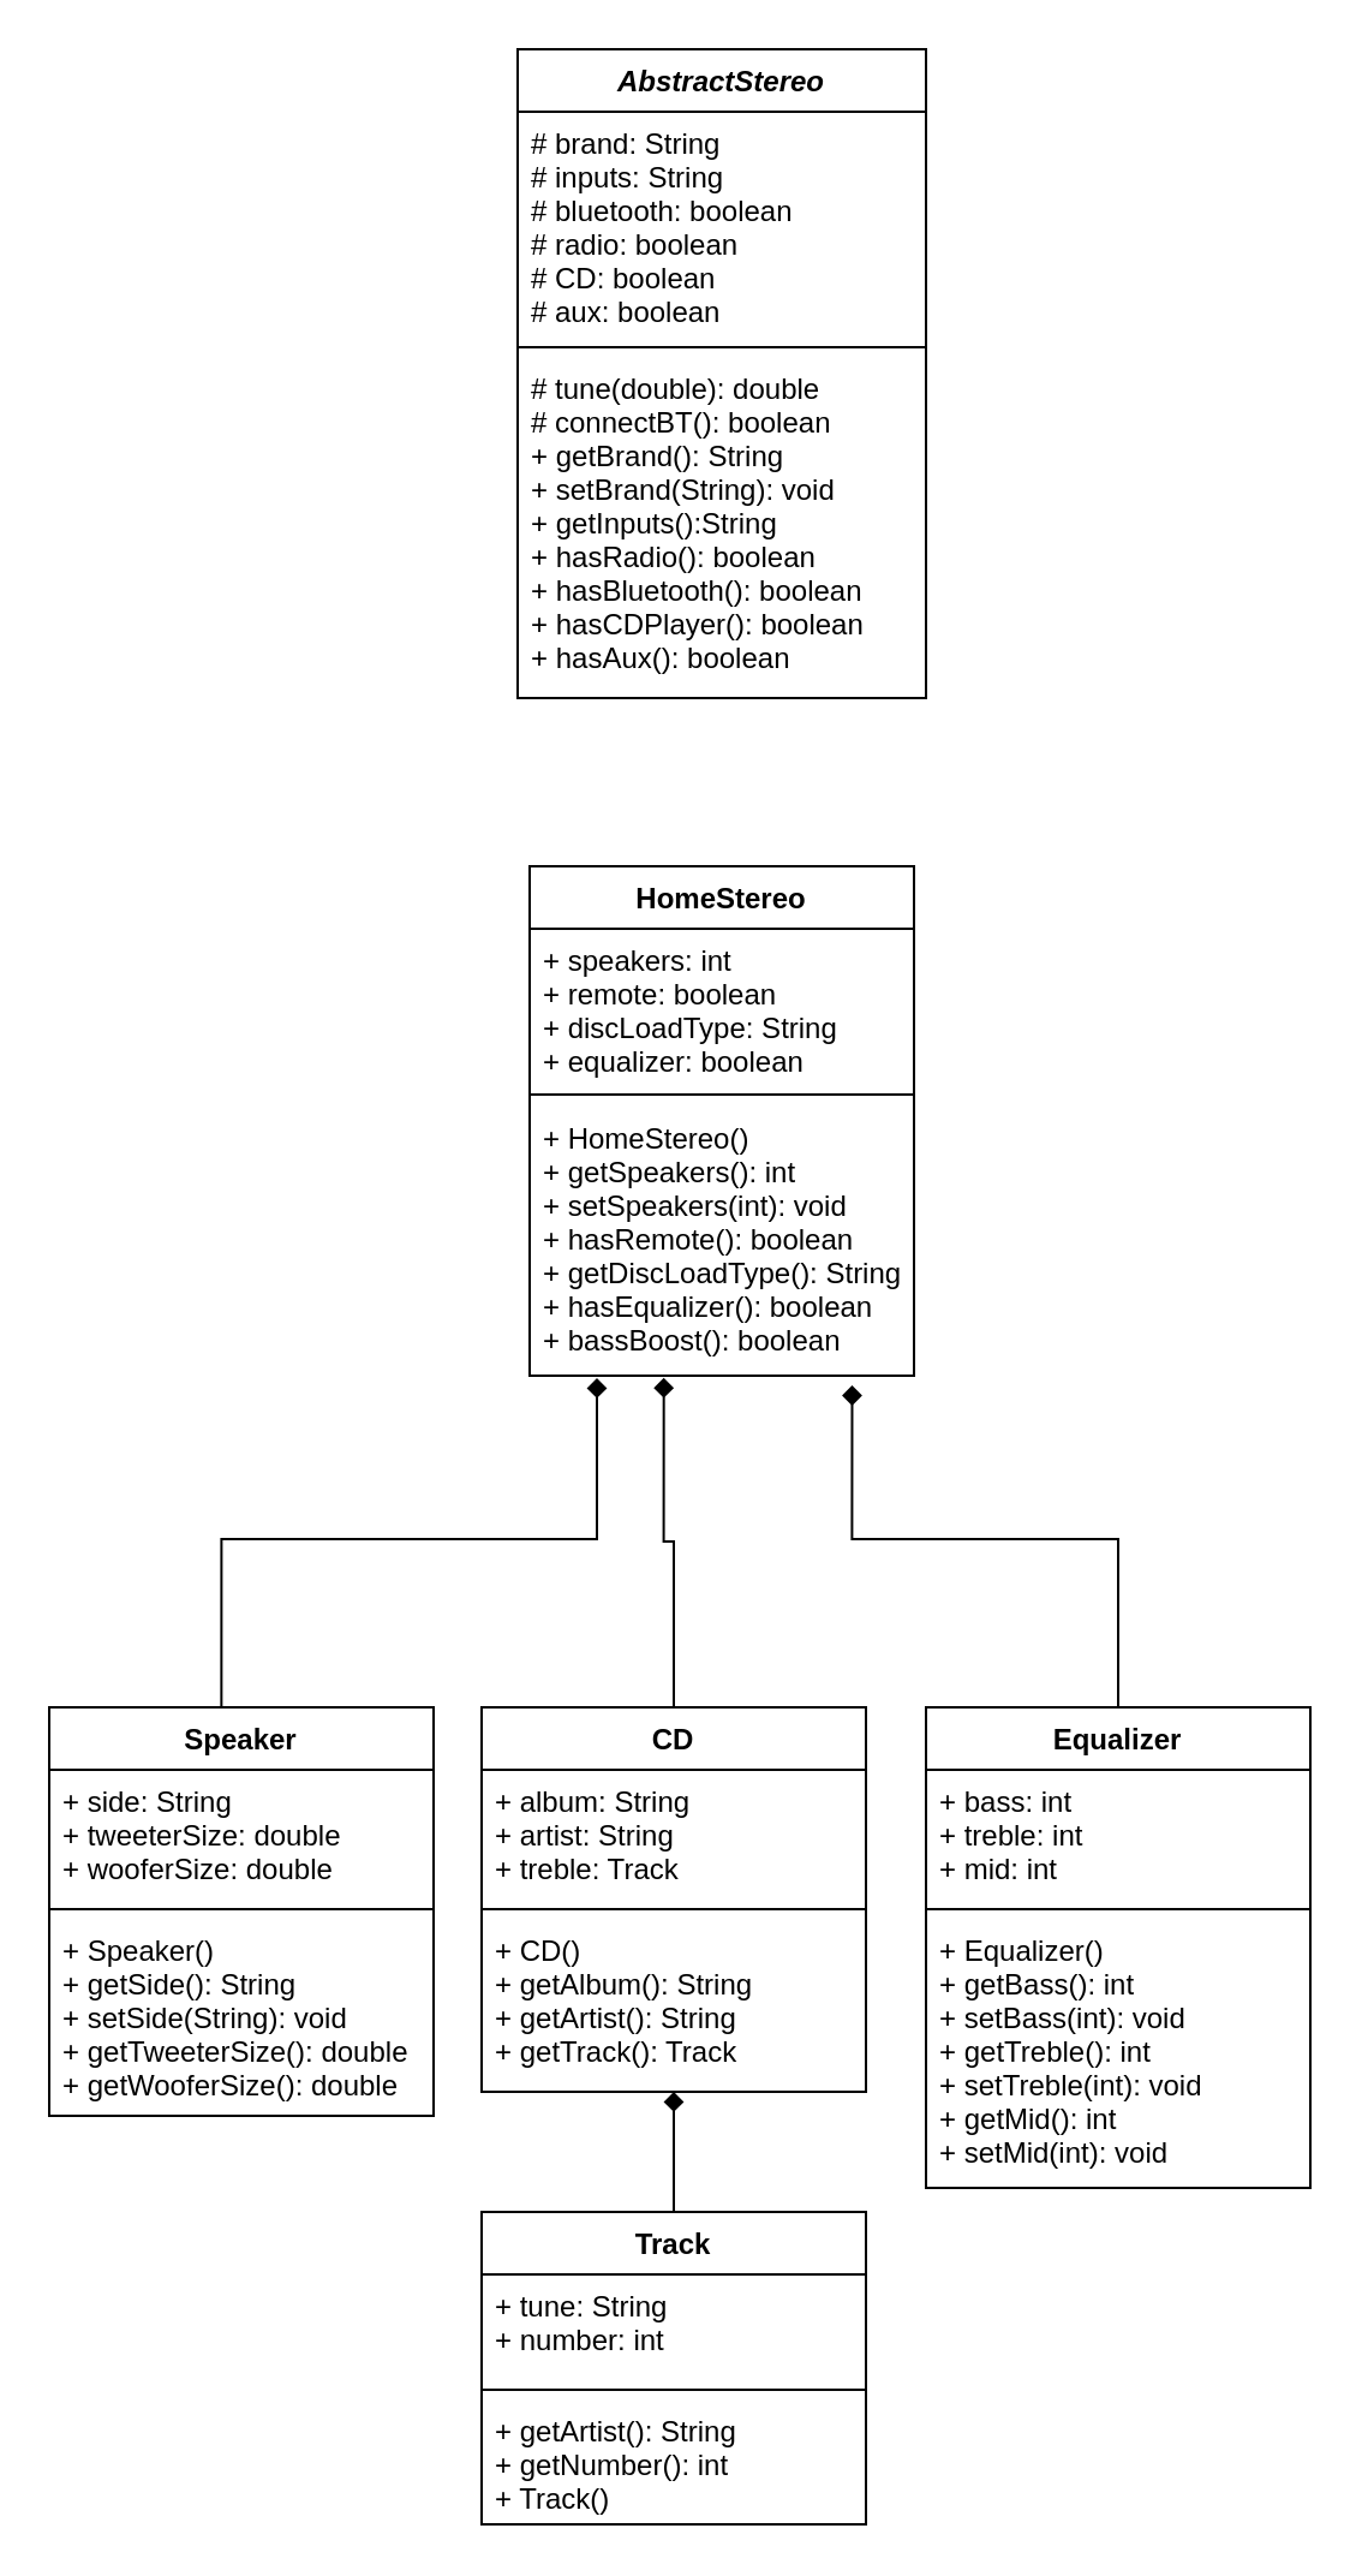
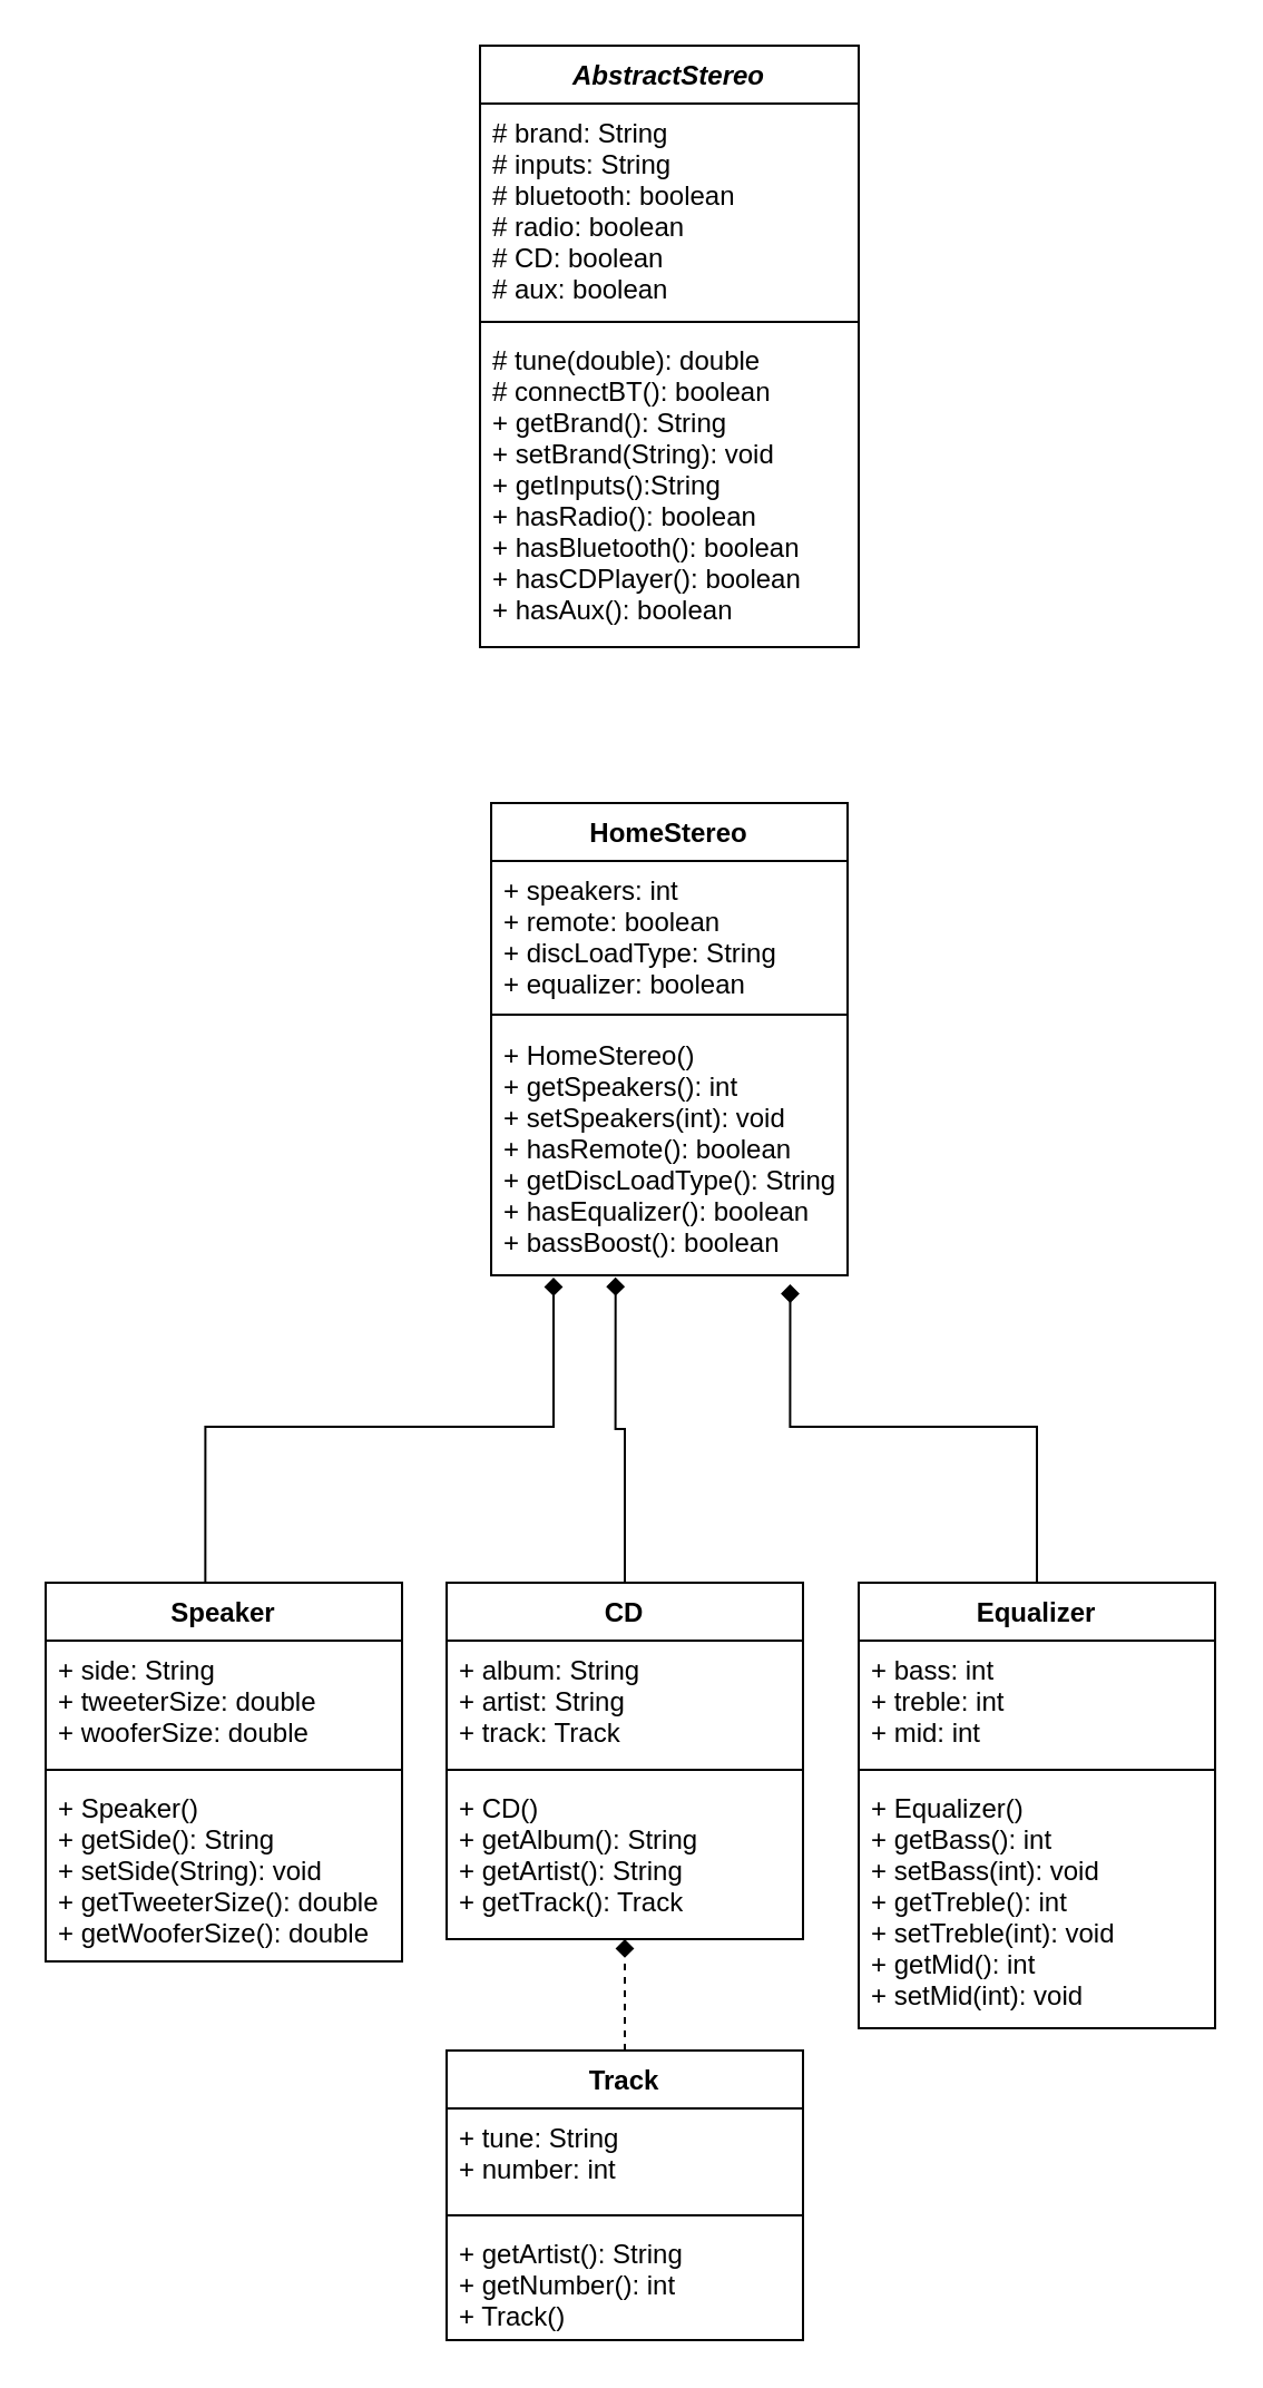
- <mxCell id="17" value="+ album: String&#10;+ artist: String&#10;+ treble: Track" style="text;strokeColor=none;fillColor=none;align=left;verticalAlign=top;spacingLeft=4;spacingRight=4;overflow=hidden;rotatable=0;points=[[0,0.5],[1,0.5]];portConstraint=eastwest;" vertex="1" parent="16"><mxGeometry y="26" width="160" height="54" as="geometry" /></mxCell>
+ <mxCell id="17" value="+ album: String&#10;+ artist: String&#10;+ track: Track" style="text;strokeColor=none;fillColor=none;align=left;verticalAlign=top;spacingLeft=4;spacingRight=4;overflow=hidden;rotatable=0;points=[[0,0.5],[1,0.5]];portConstraint=eastwest;" vertex="1" parent="16"><mxGeometry y="26" width="160" height="54" as="geometry" /></mxCell>
- <mxCell id="20" style="edgeStyle=orthogonalEdgeStyle;rounded=0;orthogonalLoop=1;jettySize=auto;html=1;entryX=0.5;entryY=1;entryDx=0;entryDy=0;endArrow=diamond;endFill=1;strokeColor=#000000;" edge="1" parent="1" source="21" target="16"><mxGeometry relative="1" as="geometry" /></mxCell>
+ <mxCell id="20" style="edgeStyle=orthogonalEdgeStyle;rounded=0;orthogonalLoop=1;jettySize=auto;html=1;entryX=0.5;entryY=1;entryDx=0;entryDy=0;endArrow=diamond;endFill=1;strokeColor=#000000;dashed=1;" edge="1" parent="1" source="21" target="16"><mxGeometry relative="1" as="geometry" /></mxCell>
